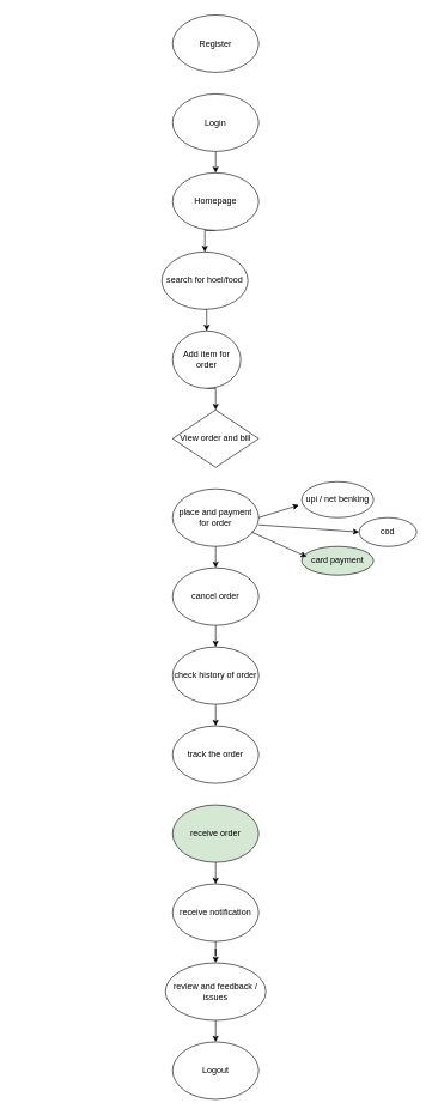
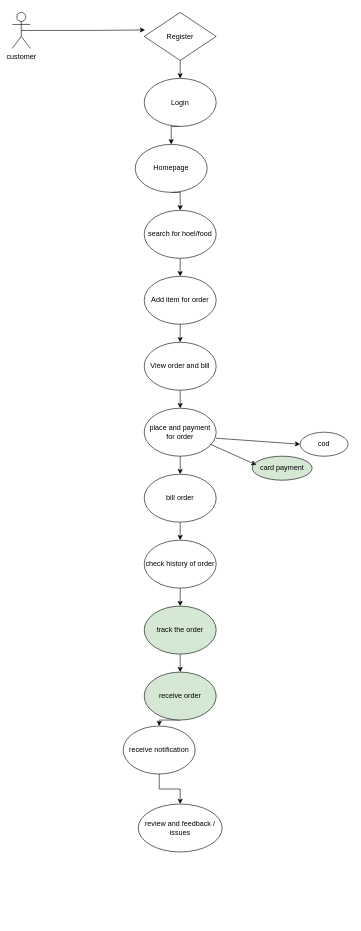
+ <mxCell id="3" value="customer&lt;br&gt;" style="shape=umlActor;verticalLabelPosition=bottom;verticalAlign=top;html=1;outlineConnect=0;" parent="1" vertex="1"><mxGeometry x="20" y="20" width="30" height="60" as="geometry" /></mxCell>
+ <mxCell id="2" style="edgeStyle=orthogonalEdgeStyle;rounded=0;orthogonalLoop=1;jettySize=auto;html=1;exitX=0.5;exitY=0.5;exitDx=0;exitDy=0;exitPerimeter=0;entryX=0.012;entryY=0.365;entryDx=0;entryDy=0;entryPerimeter=0;" parent="1" source="3" target="5" edge="1"><mxGeometry relative="1" as="geometry" /></mxCell>
- <mxCell id="5" value="Register&lt;br&gt;" style="ellipse;whiteSpace=wrap;html=1;" parent="1" vertex="1"><mxGeometry x="240" y="20" width="120" height="80" as="geometry" /></mxCell>
+ <mxCell id="5" value="Register&lt;br&gt;" style="rhombus;whiteSpace=wrap;html=1;" parent="1" vertex="1"><mxGeometry x="240" y="20" width="120" height="80" as="geometry" /></mxCell>
+ <mxCell id="4" style="edgeStyle=orthogonalEdgeStyle;rounded=0;orthogonalLoop=1;jettySize=auto;html=1;exitX=0.5;exitY=1;exitDx=0;exitDy=0;entryX=0.5;entryY=0;entryDx=0;entryDy=0;" parent="1" source="5" target="7" edge="1"><mxGeometry relative="1" as="geometry" /></mxCell>
- <mxCell id="9" value="Homepage" style="ellipse;whiteSpace=wrap;html=1;" parent="1" vertex="1"><mxGeometry x="240" y="240" width="120" height="80" as="geometry" /></mxCell>
+ <mxCell id="9" value="Homepage" style="ellipse;whiteSpace=wrap;html=1;" parent="1" vertex="1"><mxGeometry x="225" y="240" width="120" height="80" as="geometry" /></mxCell>
- <mxCell id="11" value="search for hoel/food" style="ellipse;whiteSpace=wrap;html=1;" parent="1" vertex="1"><mxGeometry x="225" y="350" width="120" height="80" as="geometry" /></mxCell>
+ <mxCell id="11" value="search for hoel/food" style="ellipse;whiteSpace=wrap;html=1;" parent="1" vertex="1"><mxGeometry x="240" y="350" width="120" height="80" as="geometry" /></mxCell>
- <mxCell id="13" value="Add item for order" style="ellipse;whiteSpace=wrap;html=1;" parent="1" vertex="1"><mxGeometry x="240" y="460" width="95" height="80" as="geometry" /></mxCell>
+ <mxCell id="13" value="Add item for order" style="ellipse;whiteSpace=wrap;html=1;" parent="1" vertex="1"><mxGeometry x="240" y="460" width="120" height="80" as="geometry" /></mxCell>
- <mxCell id="15" value="View order and bill" style="rhombus;whiteSpace=wrap;html=1;" parent="1" vertex="1"><mxGeometry x="240" y="570" width="120" height="80" as="geometry" /></mxCell>
+ <mxCell id="15" value="View order and bill" style="ellipse;whiteSpace=wrap;html=1;" parent="1" vertex="1"><mxGeometry x="240" y="570" width="120" height="80" as="geometry" /></mxCell>
+ <mxCell id="14" style="edgeStyle=orthogonalEdgeStyle;rounded=0;orthogonalLoop=1;jettySize=auto;html=1;exitX=0.5;exitY=1;exitDx=0;exitDy=0;entryX=0.5;entryY=0;entryDx=0;entryDy=0;" parent="1" source="15" target="17" edge="1"><mxGeometry relative="1" as="geometry" /></mxCell>
- <mxCell id="20" value="upi / net benking" style="ellipse;whiteSpace=wrap;html=1;" parent="1" vertex="1"><mxGeometry x="420" y="670" width="100" height="50" as="geometry" /></mxCell>
- <mxCell id="21" value="" style="endArrow=classic;html=1;rounded=0;exitX=1;exitY=0.5;exitDx=0;exitDy=0;entryX=-0.041;entryY=0.651;entryDx=0;entryDy=0;entryPerimeter=0;" parent="1" source="17" target="20" edge="1"><mxGeometry width="50" height="50" relative="1" as="geometry"><mxPoint x="360" y="780" as="sourcePoint" /><mxPoint x="410" y="730" as="targetPoint" /></mxGeometry></mxCell>
- <mxCell id="25" value="cancel order" style="ellipse;whiteSpace=wrap;html=1;" parent="1" vertex="1"><mxGeometry x="240" y="790" width="120" height="80" as="geometry" /></mxCell>
+ <mxCell id="25" value="bill order" style="ellipse;whiteSpace=wrap;html=1;" parent="1" vertex="1"><mxGeometry x="240" y="790" width="120" height="80" as="geometry" /></mxCell>
- <mxCell id="29" value="track the order" style="ellipse;whiteSpace=wrap;html=1;" parent="1" vertex="1"><mxGeometry x="240" y="1010" width="120" height="80" as="geometry" /></mxCell>
+ <mxCell id="29" value="track the order" style="ellipse;whiteSpace=wrap;html=1;fillColor=#d5e8d4;" parent="1" vertex="1"><mxGeometry x="240" y="1010" width="120" height="80" as="geometry" /></mxCell>
+ <mxCell id="28" style="edgeStyle=orthogonalEdgeStyle;rounded=0;orthogonalLoop=1;jettySize=auto;html=1;exitX=0.5;exitY=1;exitDx=0;exitDy=0;entryX=0.5;entryY=0;entryDx=0;entryDy=0;" parent="1" source="29" target="31" edge="1"><mxGeometry relative="1" as="geometry" /></mxCell>
- <mxCell id="33" value="receive notification" style="ellipse;whiteSpace=wrap;html=1;" parent="1" vertex="1"><mxGeometry x="240" y="1230" width="120" height="80" as="geometry" /></mxCell>
+ <mxCell id="33" value="receive notification" style="ellipse;whiteSpace=wrap;html=1;" parent="1" vertex="1"><mxGeometry x="205" y="1210" width="120" height="80" as="geometry" /></mxCell>
- <mxCell id="34" style="edgeStyle=orthogonalEdgeStyle;rounded=0;orthogonalLoop=1;jettySize=auto;html=1;exitX=0.5;exitY=1;exitDx=0;exitDy=0;entryX=0.5;entryY=0;entryDx=0;entryDy=0;" parent="1" source="35" target="36" edge="1"><mxGeometry relative="1" as="geometry" /></mxCell>
- <mxCell id="36" value="Logout" style="ellipse;whiteSpace=wrap;html=1;" parent="1" vertex="1"><mxGeometry x="240" y="1450" width="120" height="80" as="geometry" /></mxCell>
